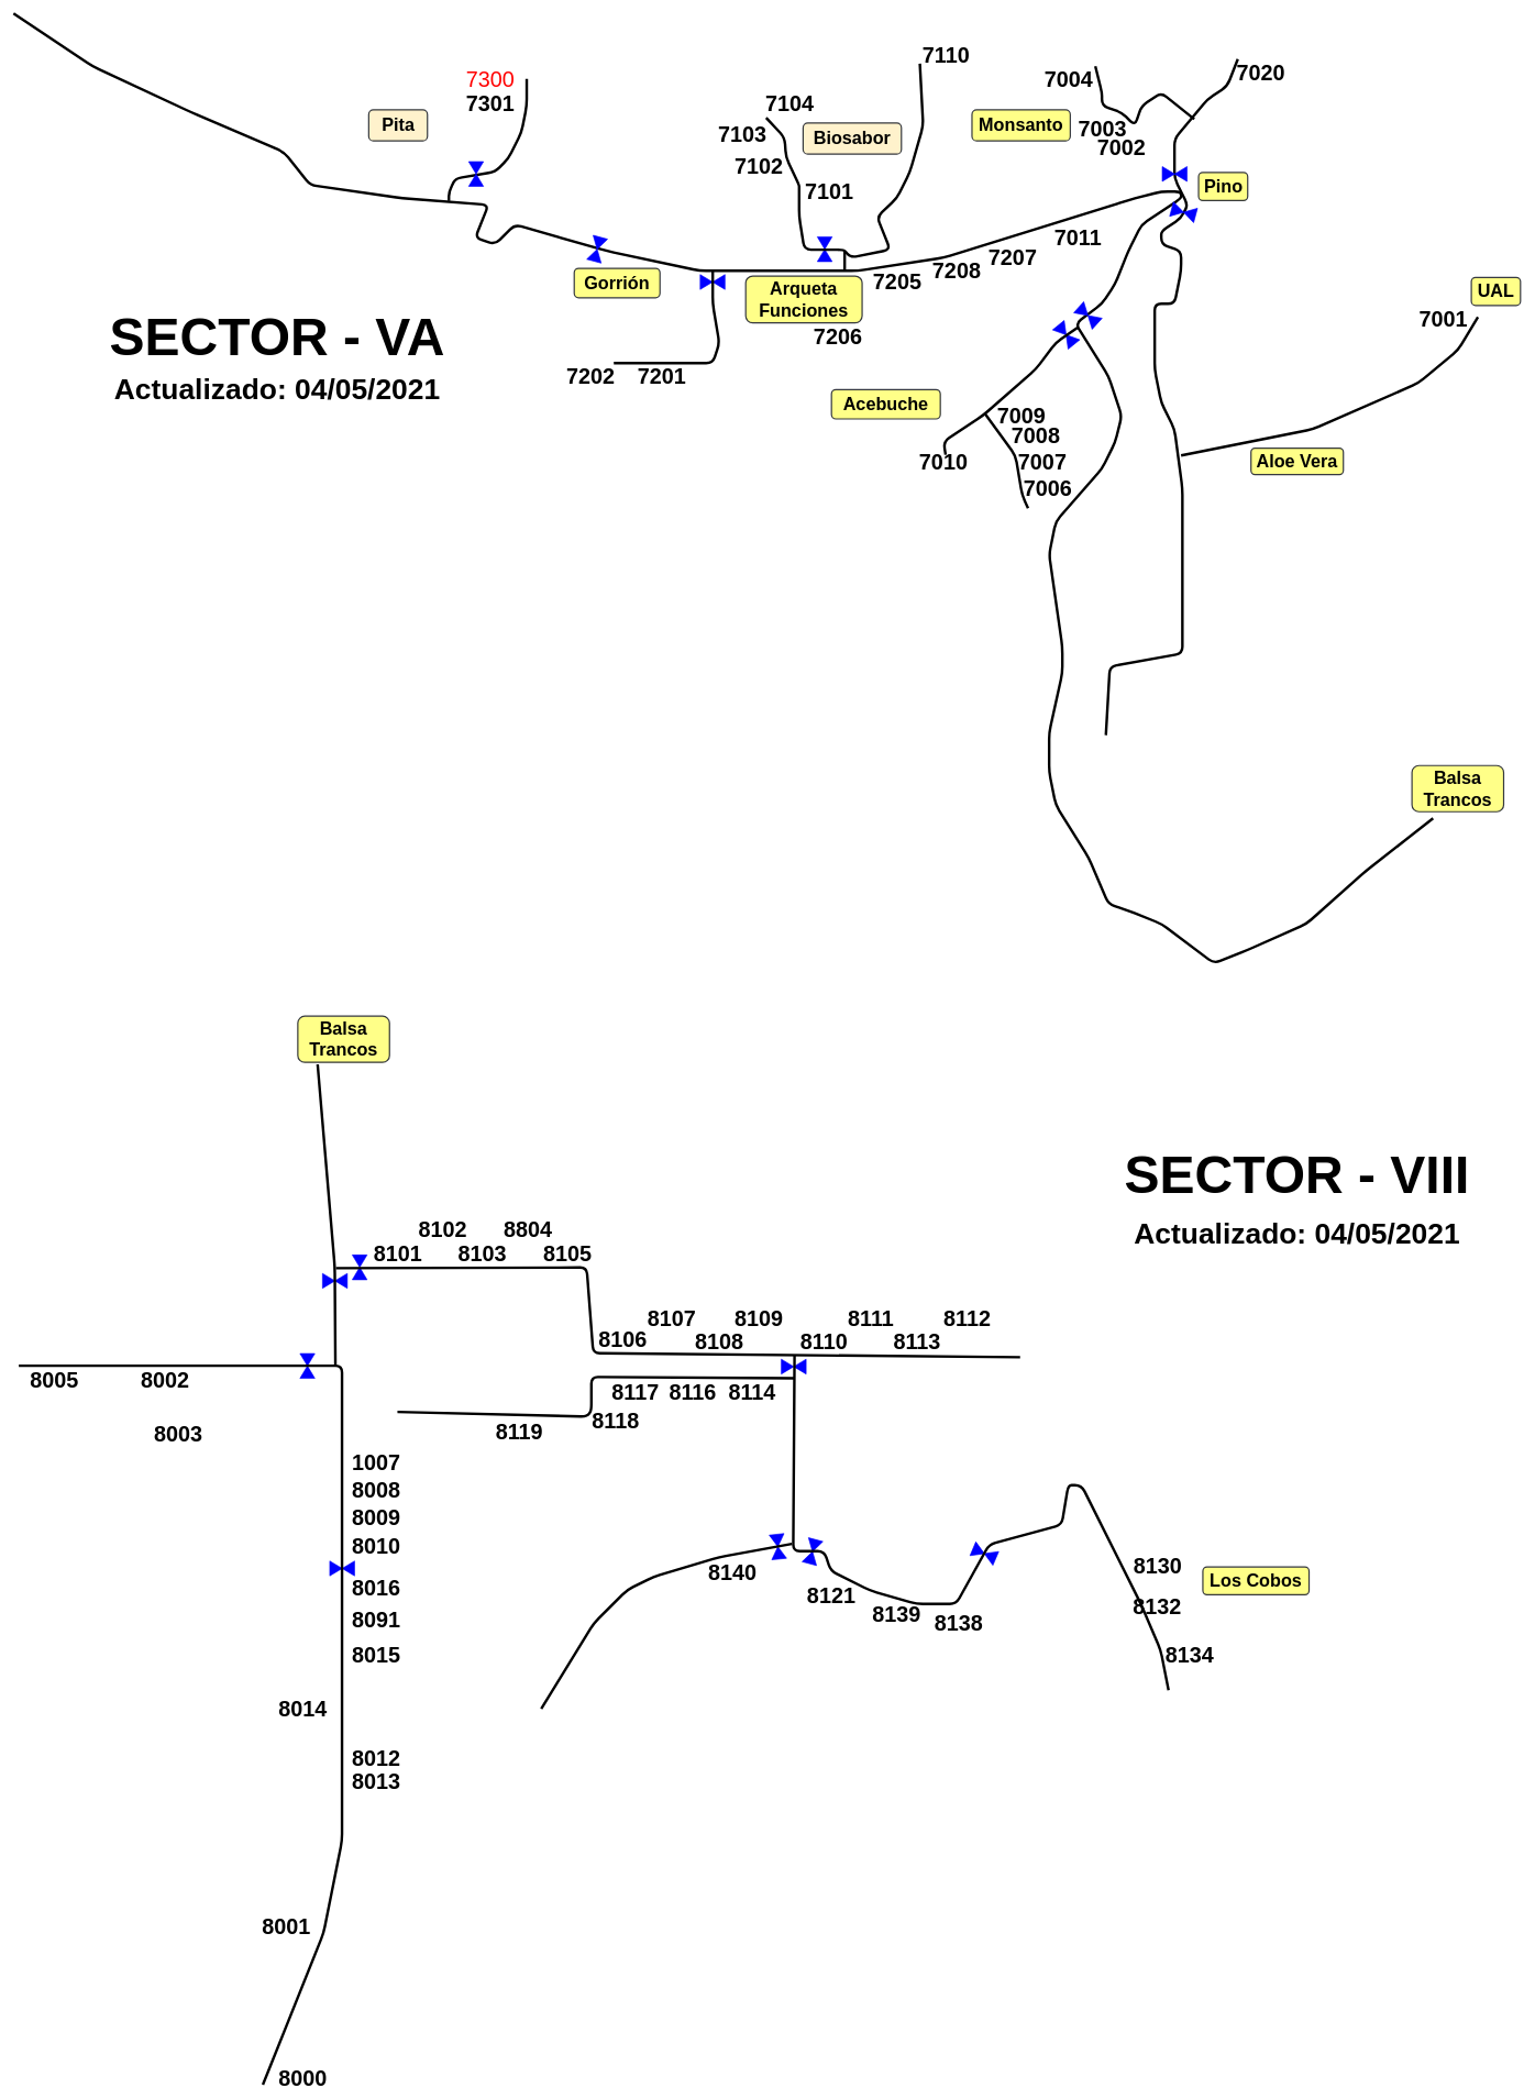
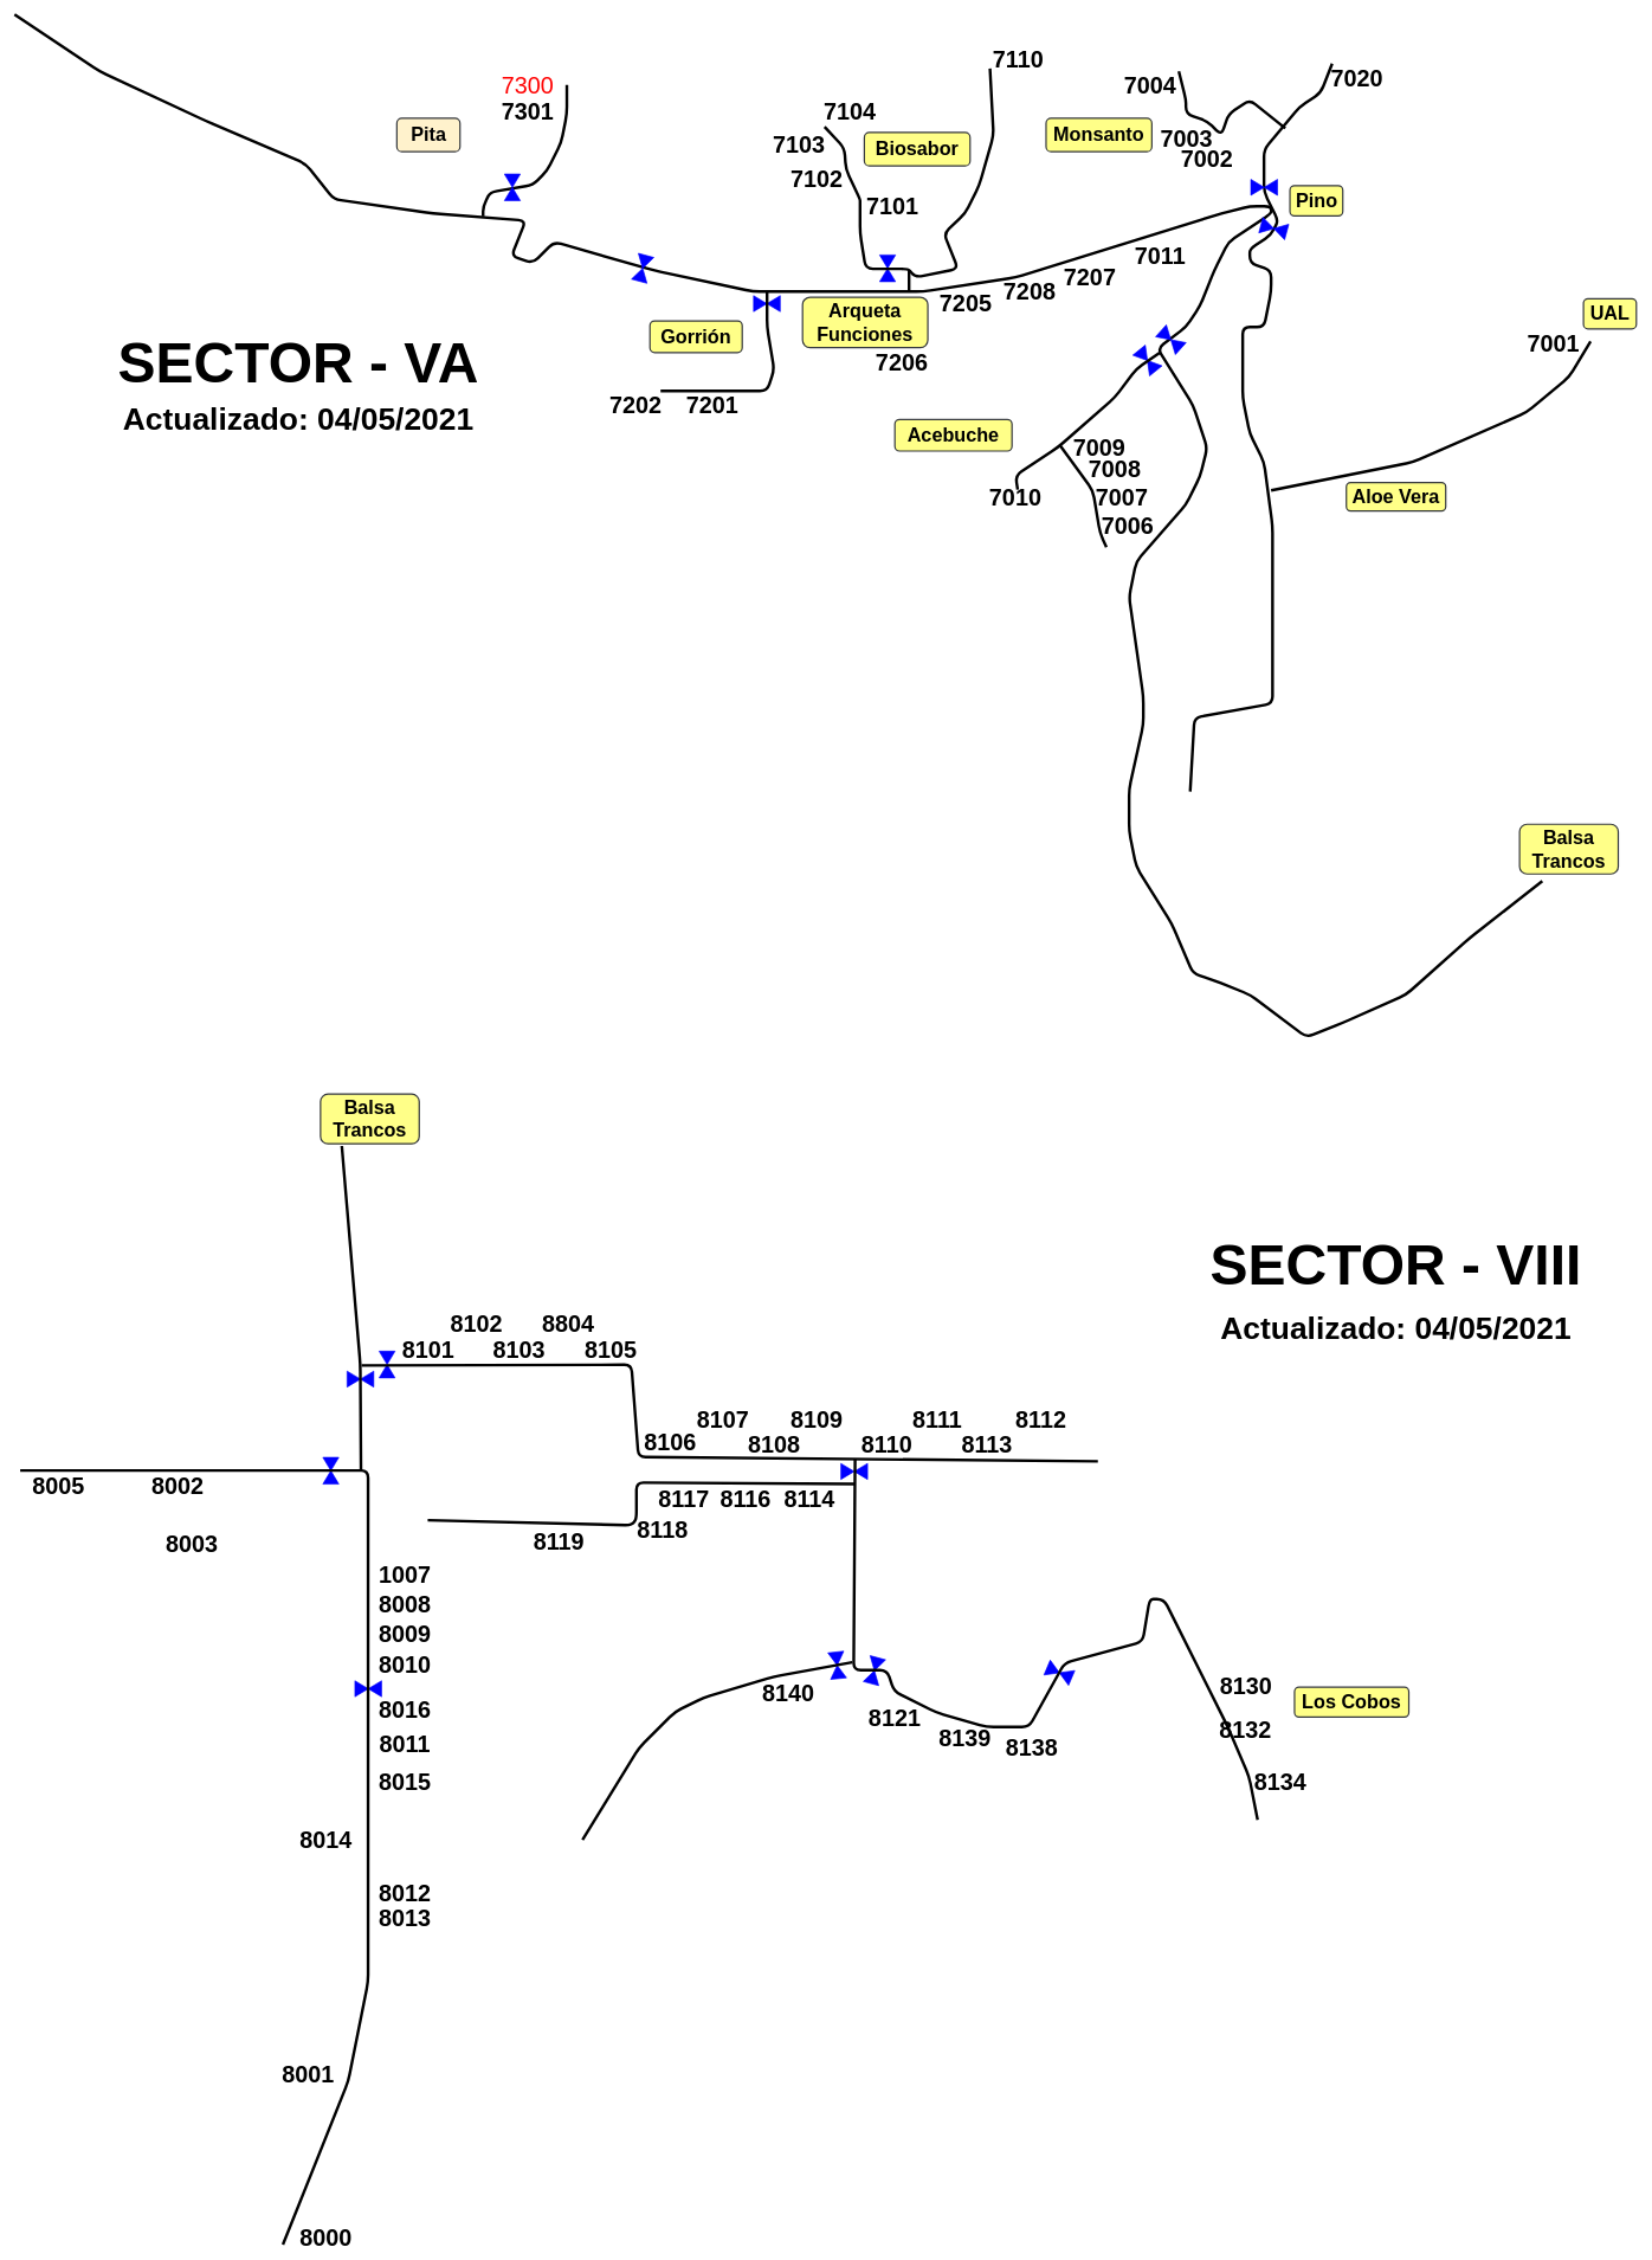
- <mxCell id="103" value="&lt;b style=&quot;font-size: 27px;&quot;&gt;Biosabor&lt;/b&gt;" style="rounded=1;whiteSpace=wrap;html=1;strokeWidth=2;fontSize=27;fillColor=#fff2cc;strokeColor=#36393d;" vertex="1" parent="1"><mxGeometry x="1217" y="186" width="149" height="47" as="geometry" /></mxCell>
+ <mxCell id="103" value="&lt;b style=&quot;font-size: 27px;&quot;&gt;Biosabor&lt;/b&gt;" style="rounded=1;whiteSpace=wrap;html=1;strokeWidth=2;fontSize=27;fillColor=#ffff88;strokeColor=#36393d;" vertex="1" parent="1"><mxGeometry x="1217" y="186" width="149" height="47" as="geometry" /></mxCell>
- <mxCell id="105" value="&lt;b style=&quot;font-size: 27px&quot;&gt;Gorrión&lt;/b&gt;" style="rounded=1;whiteSpace=wrap;html=1;strokeWidth=2;fontSize=27;fillColor=#ffff88;strokeColor=#36393d;" vertex="1" parent="1"><mxGeometry x="870" y="406.32" width="130" height="44.5" as="geometry" /></mxCell>
+ <mxCell id="105" value="&lt;b style=&quot;font-size: 27px&quot;&gt;Gorrión&lt;/b&gt;" style="rounded=1;whiteSpace=wrap;html=1;strokeWidth=2;fontSize=27;fillColor=#ffff88;strokeColor=#36393d;" vertex="1" parent="1"><mxGeometry x="915" y="451.32" width="130" height="44.5" as="geometry" /></mxCell>
- <mxCell id="72" value="8091" style="text;html=1;strokeColor=none;fillColor=none;align=center;verticalAlign=middle;whiteSpace=wrap;rounded=0;fontSize=33;fontStyle=1" parent="1" vertex="1"><mxGeometry x="550" y="2445" width="40" height="20" as="geometry" /></mxCell>
+ <mxCell id="72" value="8011" style="text;html=1;strokeColor=none;fillColor=none;align=center;verticalAlign=middle;whiteSpace=wrap;rounded=0;fontSize=33;fontStyle=1" parent="1" vertex="1"><mxGeometry x="550" y="2445" width="40" height="20" as="geometry" /></mxCell>
